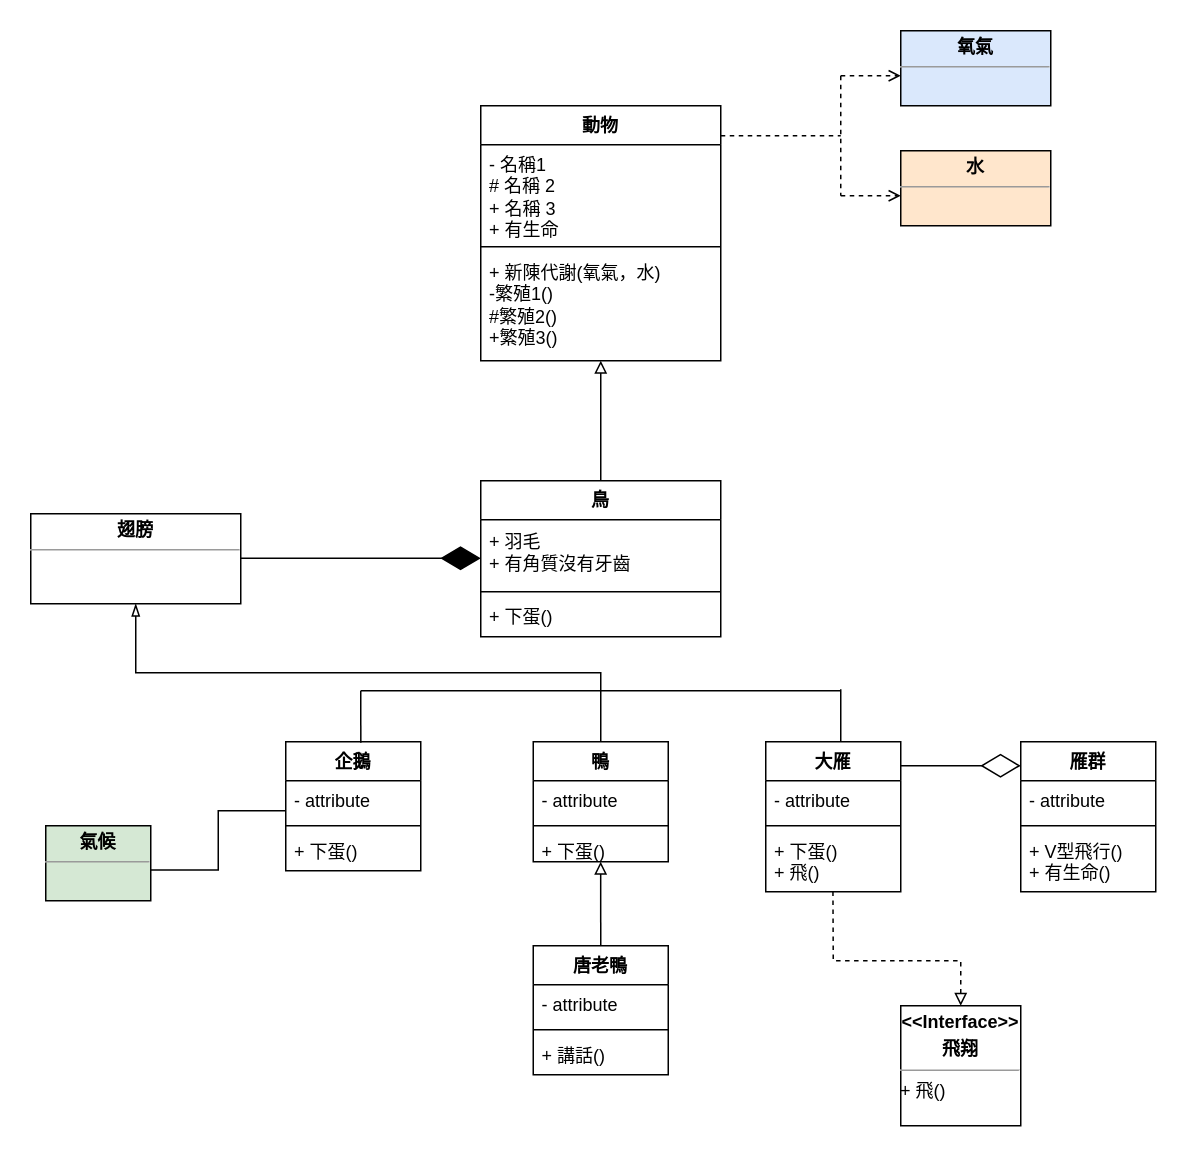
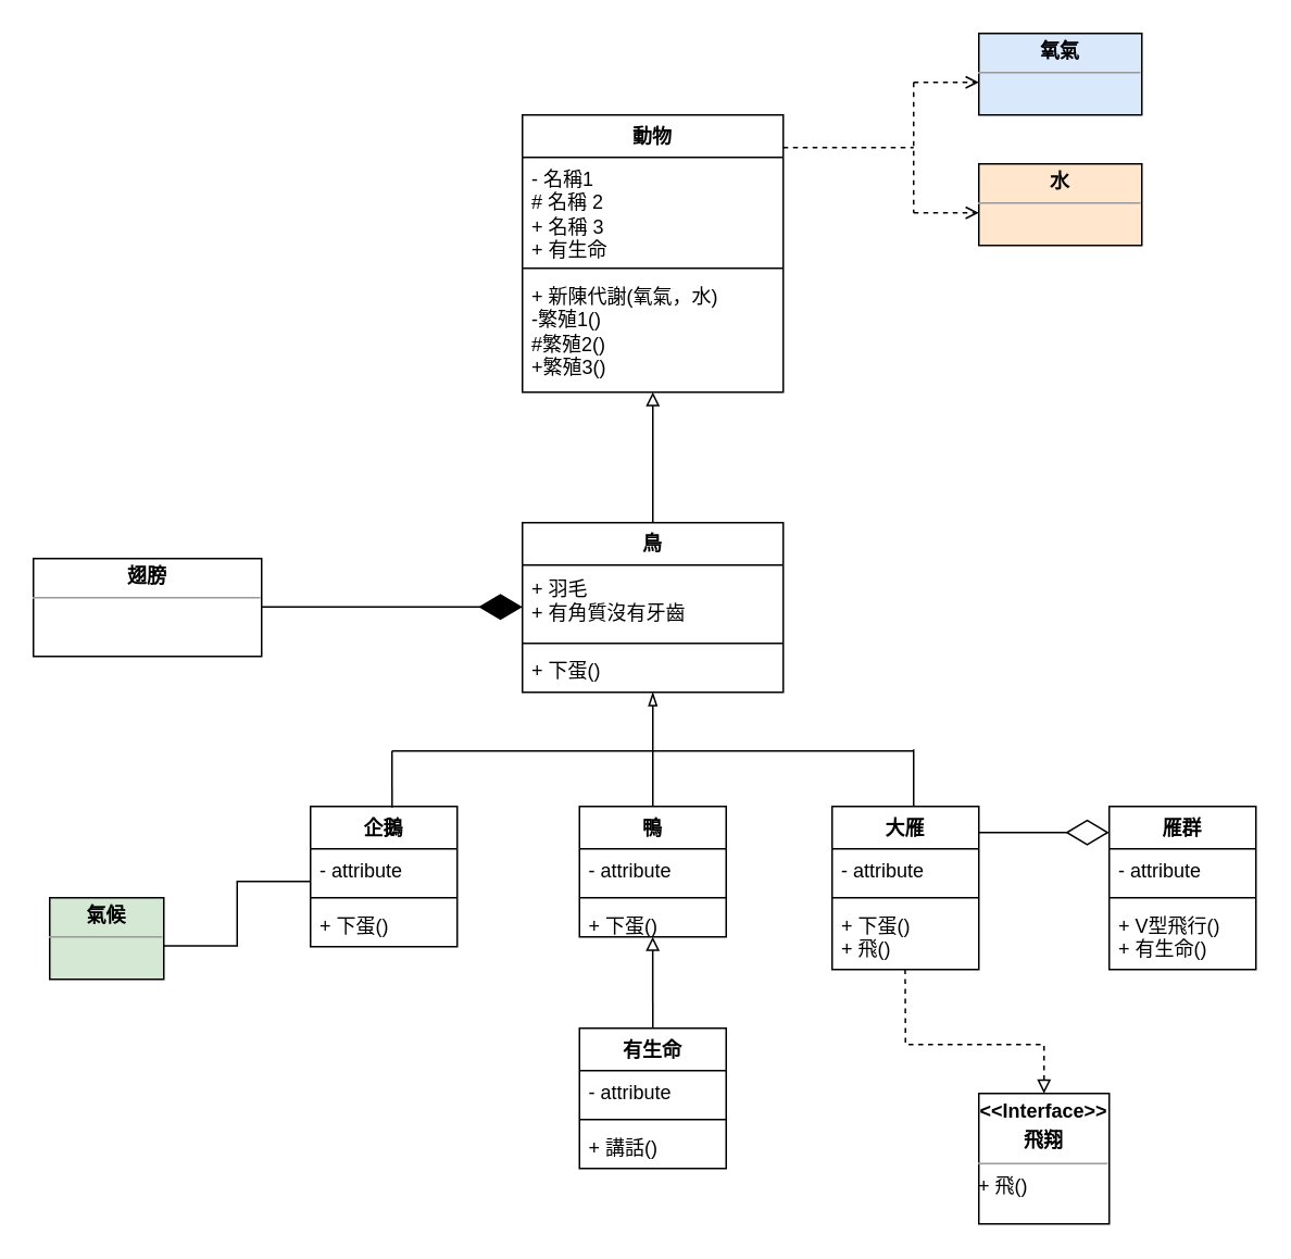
- <mxCell id="17" style="edgeStyle=orthogonalEdgeStyle;rounded=0;orthogonalLoop=1;jettySize=auto;html=1;exitX=0.5;exitY=0;exitDx=0;exitDy=0;endArrow=blockThin;endFill=0;" edge="1" parent="1" source="18" target="7"><mxGeometry relative="1" as="geometry" /></mxCell>
+ <mxCell id="17" style="edgeStyle=orthogonalEdgeStyle;rounded=0;orthogonalLoop=1;jettySize=auto;html=1;exitX=0.5;exitY=0;exitDx=0;exitDy=0;entryX=0.5;entryY=1;entryDx=0;entryDy=0;endArrow=blockThin;endFill=0;" edge="1" parent="1" source="18" target="3"><mxGeometry relative="1" as="geometry" /></mxCell>
- <mxCell id="26" value="唐老鴨" style="swimlane;fontStyle=1;align=center;verticalAlign=top;childLayout=stackLayout;horizontal=1;startSize=26;horizontalStack=0;resizeParent=1;resizeParentMax=0;resizeLast=0;collapsible=1;marginBottom=0;whiteSpace=wrap;html=1;" vertex="1" parent="1"><mxGeometry x="355" y="630" width="90" height="86" as="geometry" /></mxCell>
+ <mxCell id="26" value="有生命" style="swimlane;fontStyle=1;align=center;verticalAlign=top;childLayout=stackLayout;horizontal=1;startSize=26;horizontalStack=0;resizeParent=1;resizeParentMax=0;resizeLast=0;collapsible=1;marginBottom=0;whiteSpace=wrap;html=1;" vertex="1" parent="1"><mxGeometry x="355" y="630" width="90" height="86" as="geometry" /></mxCell>
